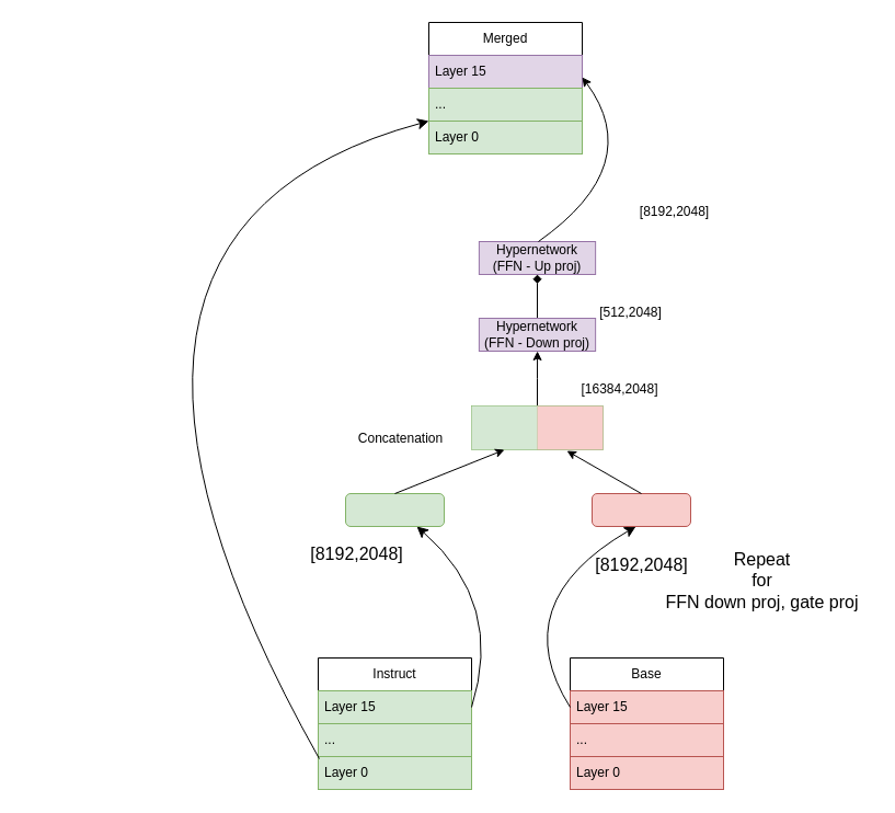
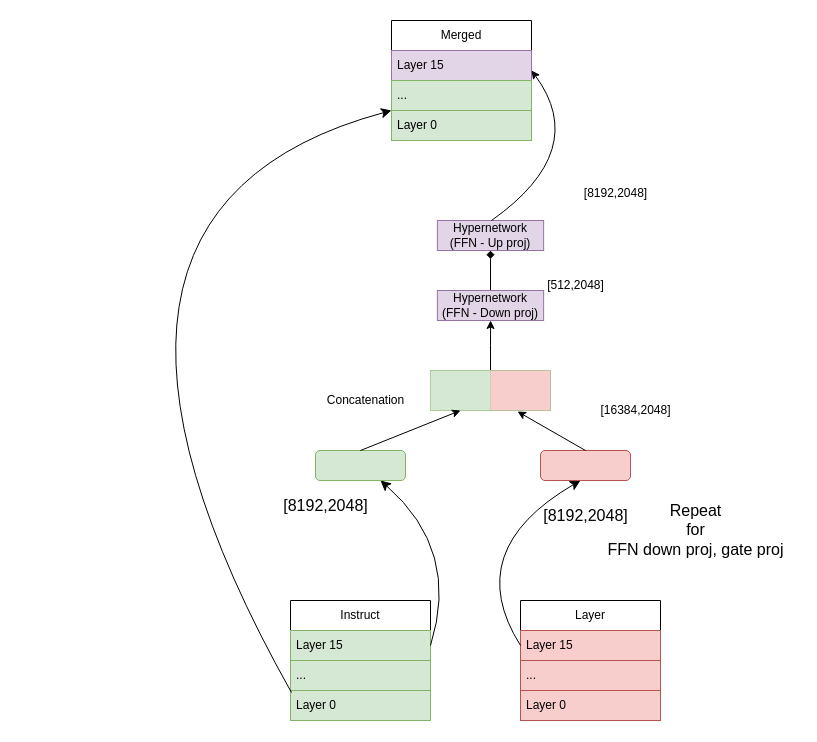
- <mxCell id="30" value="[16384,2048]" style="text;html=1;align=center;verticalAlign=middle;resizable=0;points=[];autosize=1;strokeColor=none;fillColor=none;" vertex="1" parent="1"><mxGeometry x="520" y="340" width="90" height="30" as="geometry" /></mxCell>
+ <mxCell id="30" value="[16384,2048]" style="text;html=1;align=center;verticalAlign=middle;resizable=0;points=[];autosize=1;strokeColor=none;fillColor=none;" vertex="1" parent="1"><mxGeometry x="590" y="395" width="90" height="30" as="geometry" /></mxCell>
- <mxCell id="6" value="Base" style="swimlane;fontStyle=0;childLayout=stackLayout;horizontal=1;startSize=30;horizontalStack=0;resizeParent=1;resizeParentMax=0;resizeLast=0;collapsible=1;marginBottom=0;whiteSpace=wrap;html=1;" parent="1" vertex="1"><mxGeometry x="520" y="600" width="140" height="120" as="geometry" /></mxCell>
+ <mxCell id="6" value="Layer" style="swimlane;fontStyle=0;childLayout=stackLayout;horizontal=1;startSize=30;horizontalStack=0;resizeParent=1;resizeParentMax=0;resizeLast=0;collapsible=1;marginBottom=0;whiteSpace=wrap;html=1;" parent="1" vertex="1"><mxGeometry x="520" y="600" width="140" height="120" as="geometry" /></mxCell>
